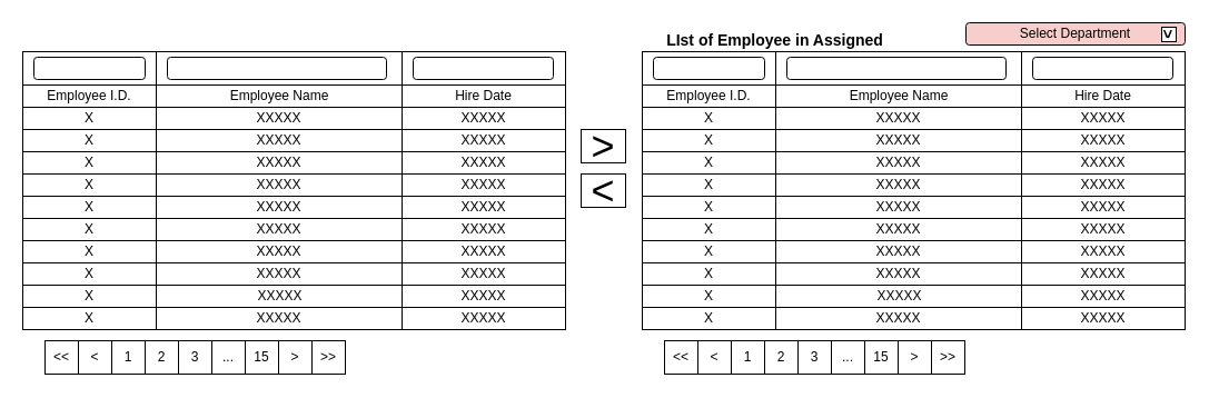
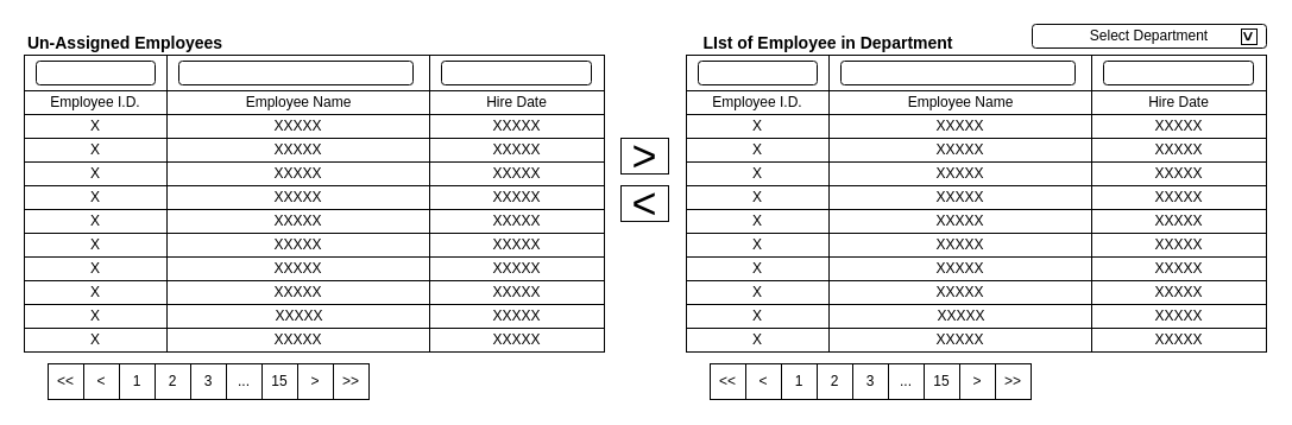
- <mxCell id="102" value="Select Department" style="rounded=1;whiteSpace=wrap;html=1;fillColor=#f8cecc;" vertex="1" parent="1"><mxGeometry x="868" y="20" width="197" height="20" as="geometry" /></mxCell>
+ <mxCell id="102" value="Select Department" style="rounded=1;whiteSpace=wrap;html=1;" vertex="1" parent="1"><mxGeometry x="868" y="20" width="197" height="20" as="geometry" /></mxCell>
+ <mxCell id="49" value="&lt;span style=&quot;font-size: 14px&quot;&gt;&lt;b&gt;Un-Assigned Employees&lt;/b&gt;&lt;/span&gt;" style="text;html=1;strokeColor=none;fillColor=none;align=center;verticalAlign=middle;whiteSpace=wrap;rounded=0;" parent="1" vertex="1"><mxGeometry x="20" y="26" width="170" height="20" as="geometry" /></mxCell>
- <mxCell id="99" value="&lt;span style=&quot;font-size: 14px&quot;&gt;&lt;b&gt;LIst of Employee in Assigned&lt;/b&gt;&lt;/span&gt;" style="text;html=1;strokeColor=none;fillColor=none;align=center;verticalAlign=middle;whiteSpace=wrap;rounded=0;" vertex="1" parent="1"><mxGeometry x="577" y="26" width="239" height="20" as="geometry" /></mxCell>
+ <mxCell id="99" value="&lt;span style=&quot;font-size: 14px&quot;&gt;&lt;b&gt;LIst of Employee in Department&lt;/b&gt;&lt;/span&gt;" style="text;html=1;strokeColor=none;fillColor=none;align=center;verticalAlign=middle;whiteSpace=wrap;rounded=0;" vertex="1" parent="1"><mxGeometry x="577" y="26" width="239" height="20" as="geometry" /></mxCell>
